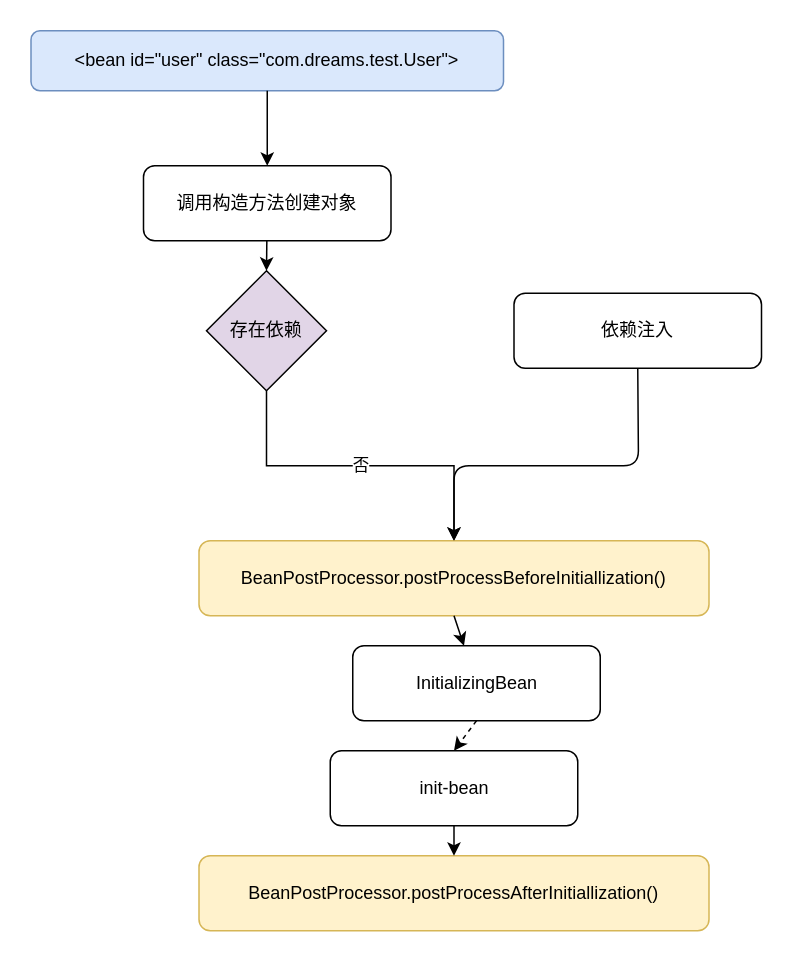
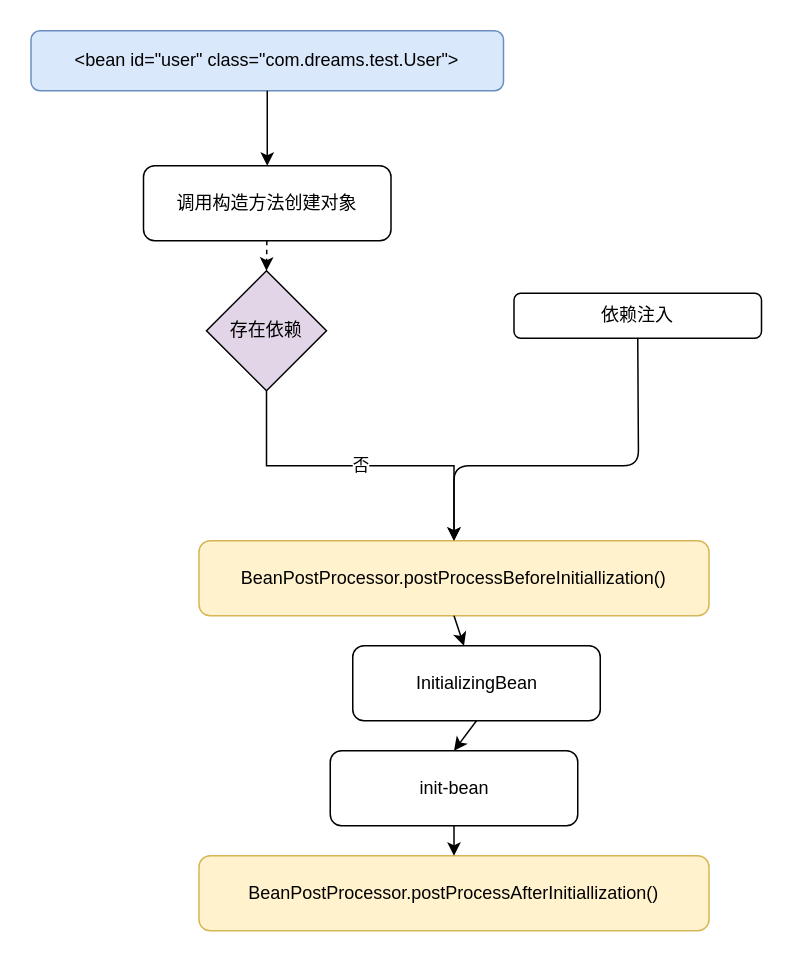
- <mxCell id="8" value="" style="endArrow=classic;html=1;entryX=0.5;entryY=0;entryDx=0;entryDy=0;" parent="1" source="2" target="5" edge="1"><mxGeometry width="50" height="50" relative="1" as="geometry"><mxPoint x="152" y="340" as="sourcePoint" /><mxPoint x="202" y="290" as="targetPoint" /></mxGeometry></mxCell>
+ <mxCell id="8" value="" style="endArrow=classic;html=1;entryX=0.5;entryY=0;entryDx=0;entryDy=0;dashed=1;" parent="1" source="2" target="5" edge="1"><mxGeometry width="50" height="50" relative="1" as="geometry"><mxPoint x="152" y="340" as="sourcePoint" /><mxPoint x="202" y="290" as="targetPoint" /></mxGeometry></mxCell>
- <mxCell id="4" value="依赖注入" style="rounded=1;whiteSpace=wrap;html=1;" parent="1" vertex="1"><mxGeometry x="342" y="195" width="165" height="50" as="geometry" /></mxCell>
+ <mxCell id="4" value="依赖注入" style="rounded=1;whiteSpace=wrap;html=1;" parent="1" vertex="1"><mxGeometry x="342" y="195" width="165" height="30" as="geometry" /></mxCell>
- <mxCell id="11" value="" style="endArrow=classic;html=1;exitX=0.5;exitY=1;exitDx=0;exitDy=0;entryX=0.5;entryY=0;entryDx=0;entryDy=0;dashed=1;" parent="1" source="7" target="10" edge="1"><mxGeometry width="50" height="50" relative="1" as="geometry"><mxPoint x="296.5" y="510" as="sourcePoint" /><mxPoint x="302.5" y="550" as="targetPoint" /></mxGeometry></mxCell>
+ <mxCell id="11" value="" style="endArrow=classic;html=1;exitX=0.5;exitY=1;exitDx=0;exitDy=0;entryX=0.5;entryY=0;entryDx=0;entryDy=0;" parent="1" source="7" target="10" edge="1"><mxGeometry width="50" height="50" relative="1" as="geometry"><mxPoint x="296.5" y="510" as="sourcePoint" /><mxPoint x="302.5" y="550" as="targetPoint" /></mxGeometry></mxCell>
